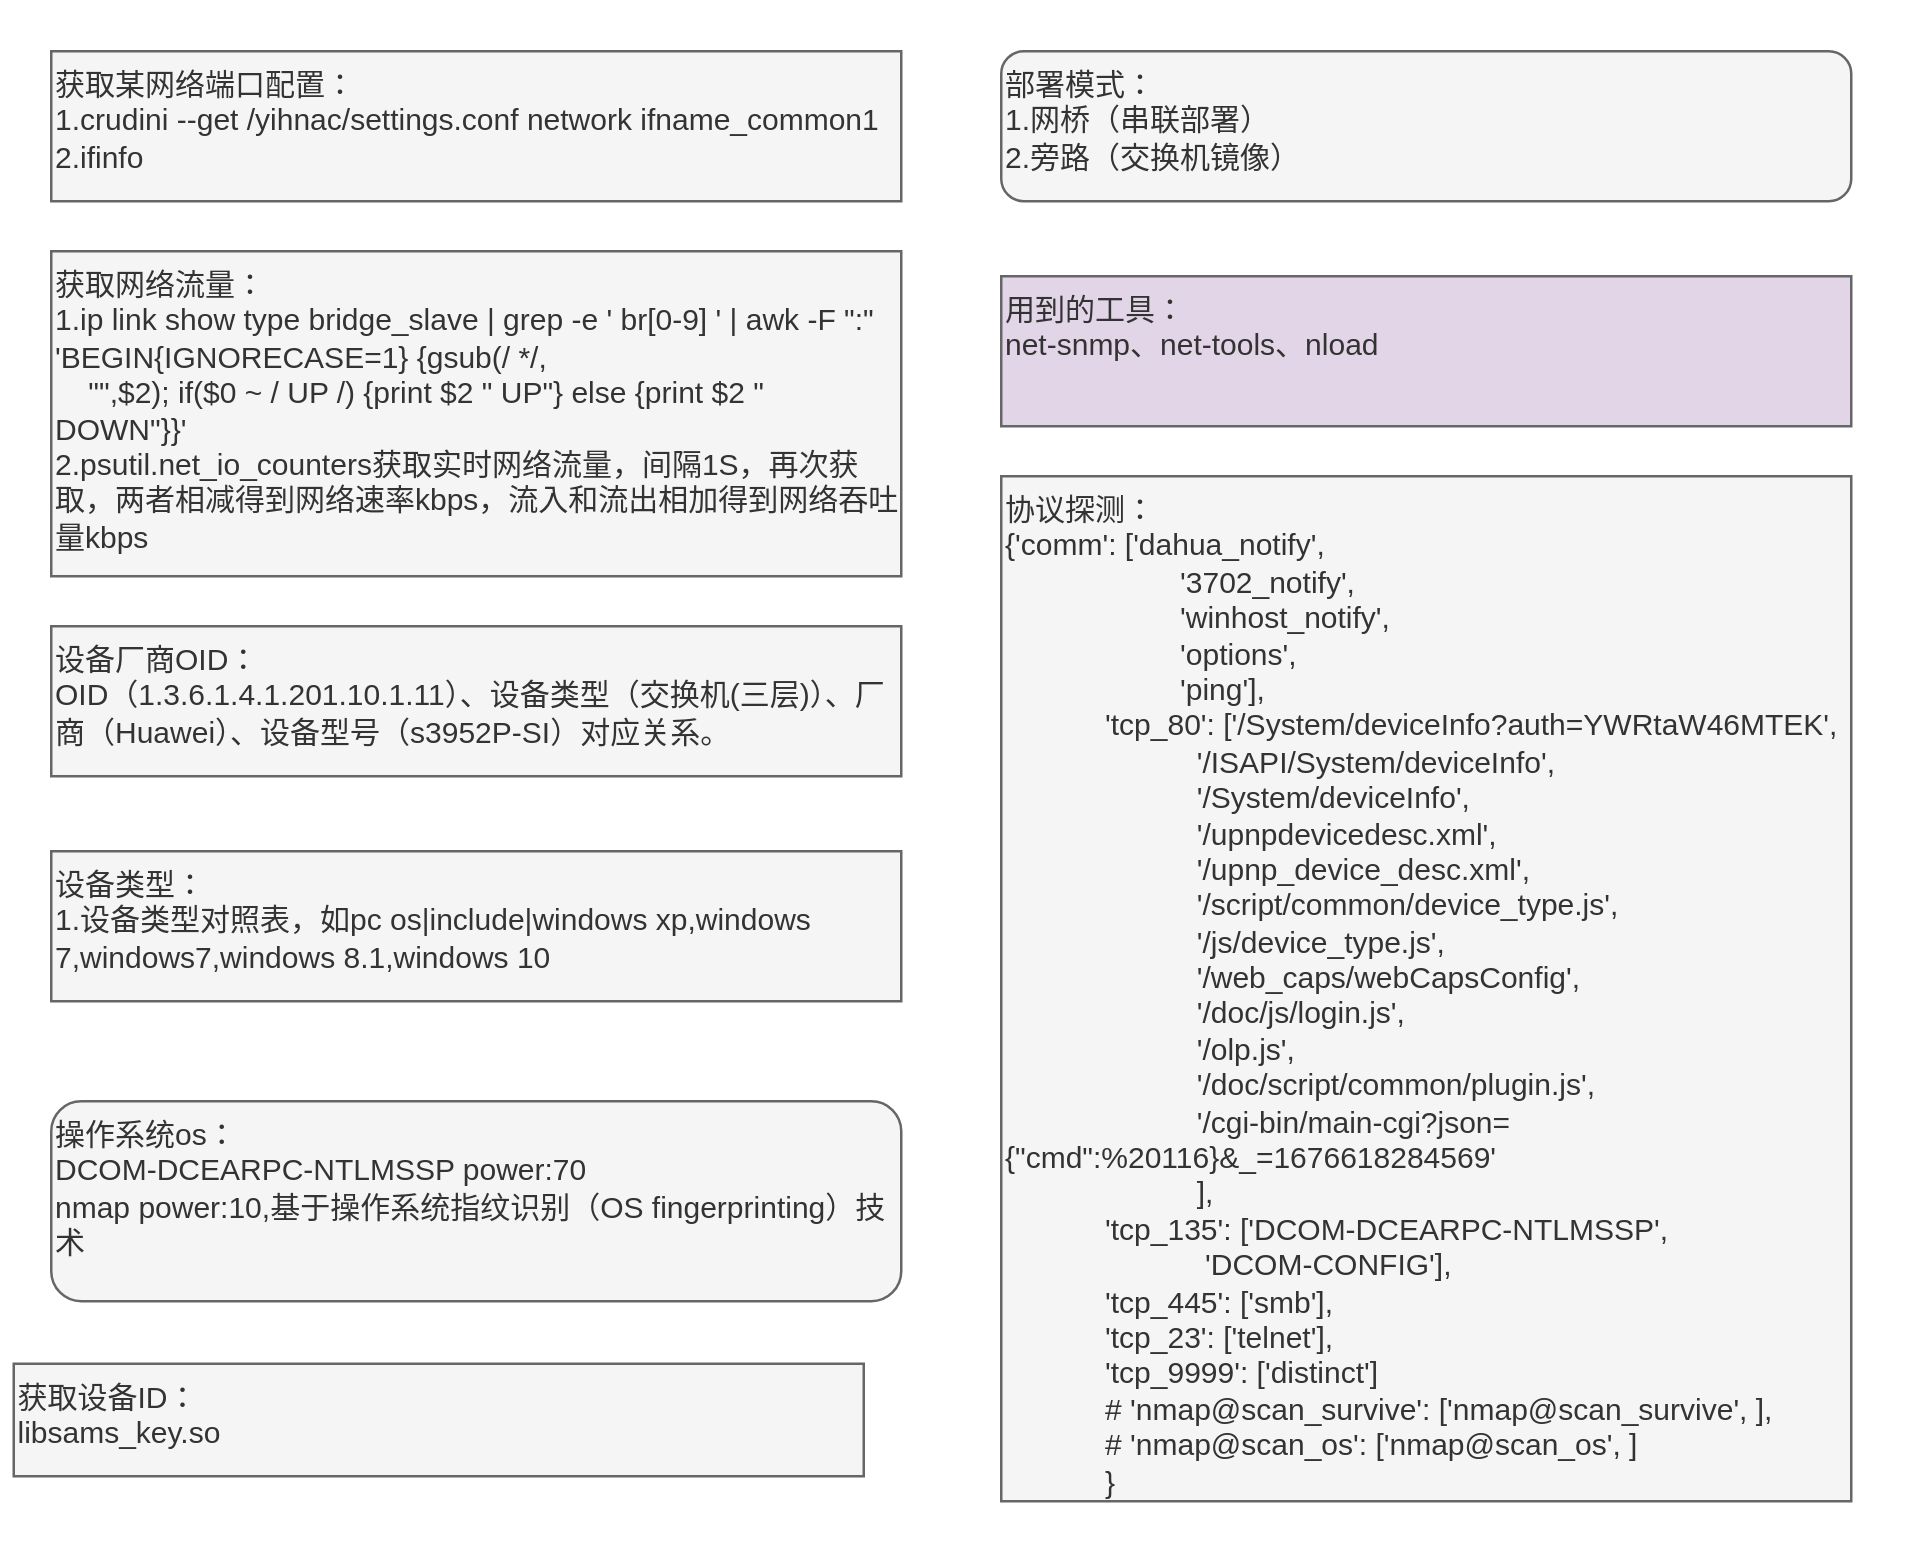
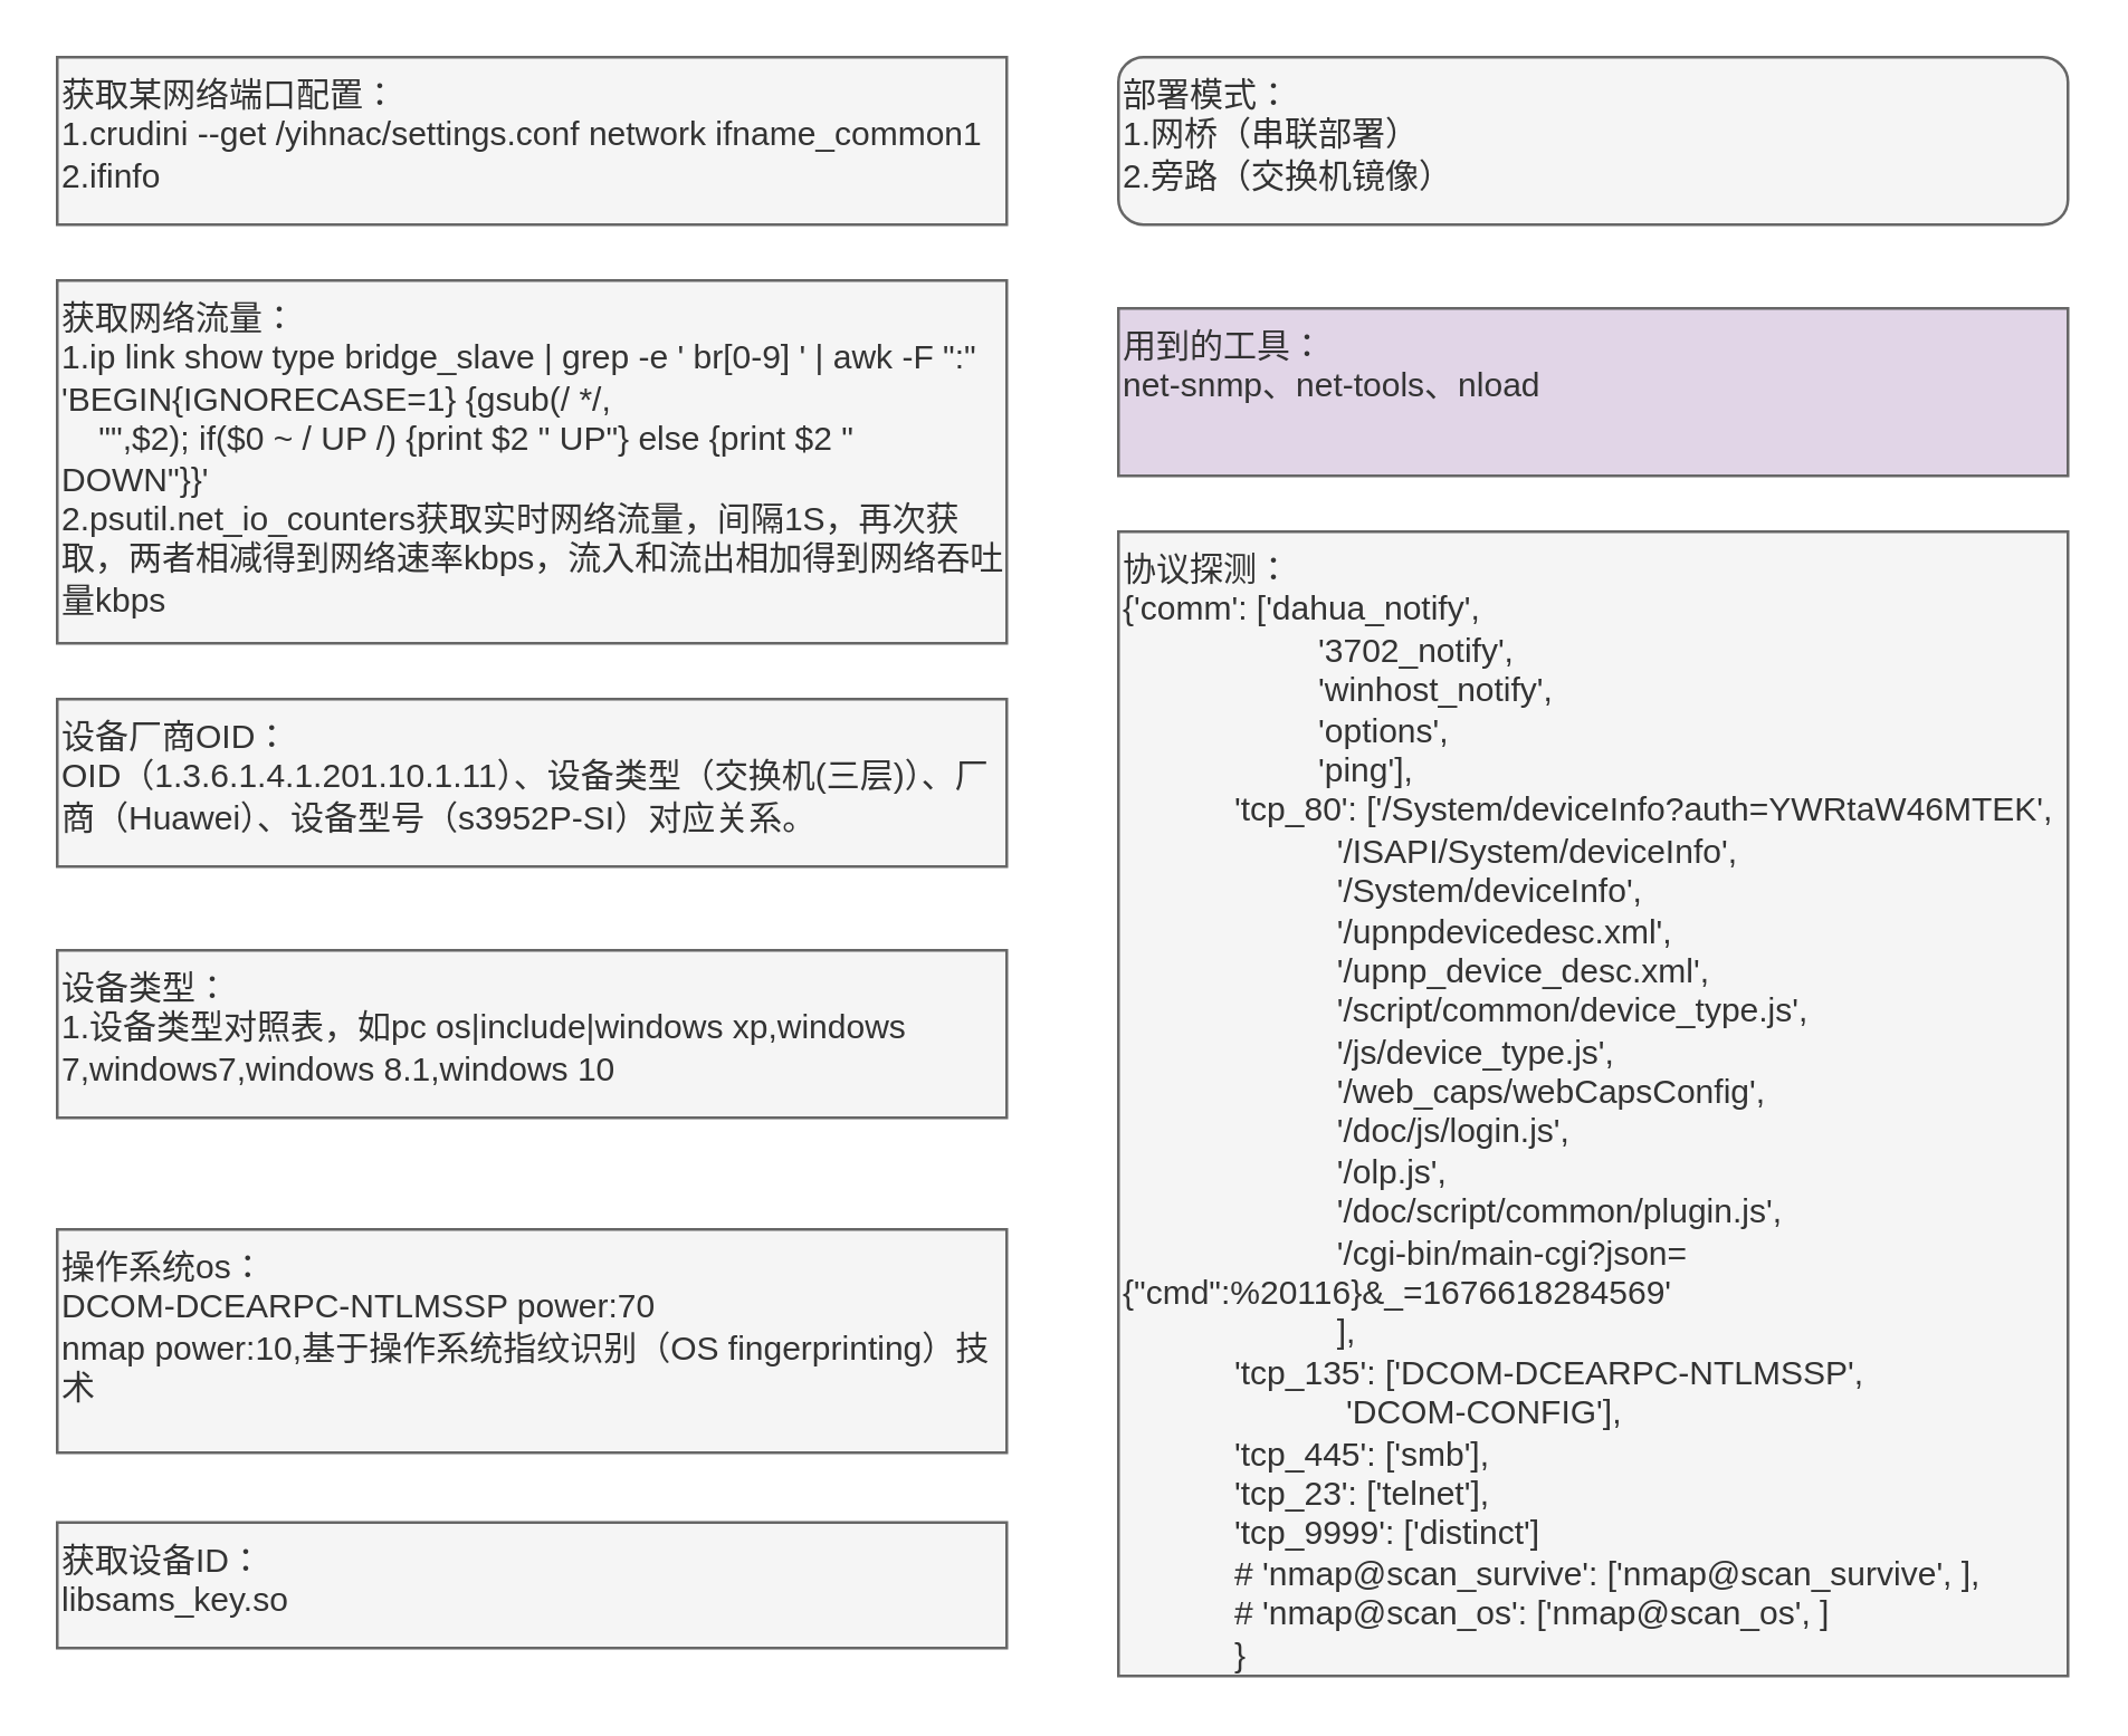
- <mxCell id="8" value="操作系统os：&lt;br&gt;DCOM-DCEARPC-NTLMSSP power:70&lt;br&gt;nmap power:10,基于操作系统指纹识别（OS fingerprinting）技术" style="whiteSpace=wrap;html=1;align=left;verticalAlign=top;fillColor=#f5f5f5;fontColor=#333333;strokeColor=#666666;rounded=1;" vertex="1" parent="1"><mxGeometry x="20" y="440" width="340" height="80" as="geometry" /></mxCell>
+ <mxCell id="8" value="操作系统os：&lt;br&gt;DCOM-DCEARPC-NTLMSSP power:70&lt;br&gt;nmap power:10,基于操作系统指纹识别（OS fingerprinting）技术" style="rounded=0;whiteSpace=wrap;html=1;align=left;verticalAlign=top;fillColor=#f5f5f5;fontColor=#333333;strokeColor=#666666;" vertex="1" parent="1"><mxGeometry x="20" y="440" width="340" height="80" as="geometry" /></mxCell>
- <mxCell id="10" value="获取设备ID：&lt;br&gt;libsams_key.so" style="rounded=0;whiteSpace=wrap;html=1;align=left;verticalAlign=top;fillColor=#f5f5f5;fontColor=#333333;strokeColor=#666666;" vertex="1" parent="1"><mxGeometry x="5" y="545" width="340" height="45" as="geometry" /></mxCell>
+ <mxCell id="10" value="获取设备ID：&lt;br&gt;libsams_key.so" style="rounded=0;whiteSpace=wrap;html=1;align=left;verticalAlign=top;fillColor=#f5f5f5;fontColor=#333333;strokeColor=#666666;" vertex="1" parent="1"><mxGeometry x="20" y="545" width="340" height="45" as="geometry" /></mxCell>
